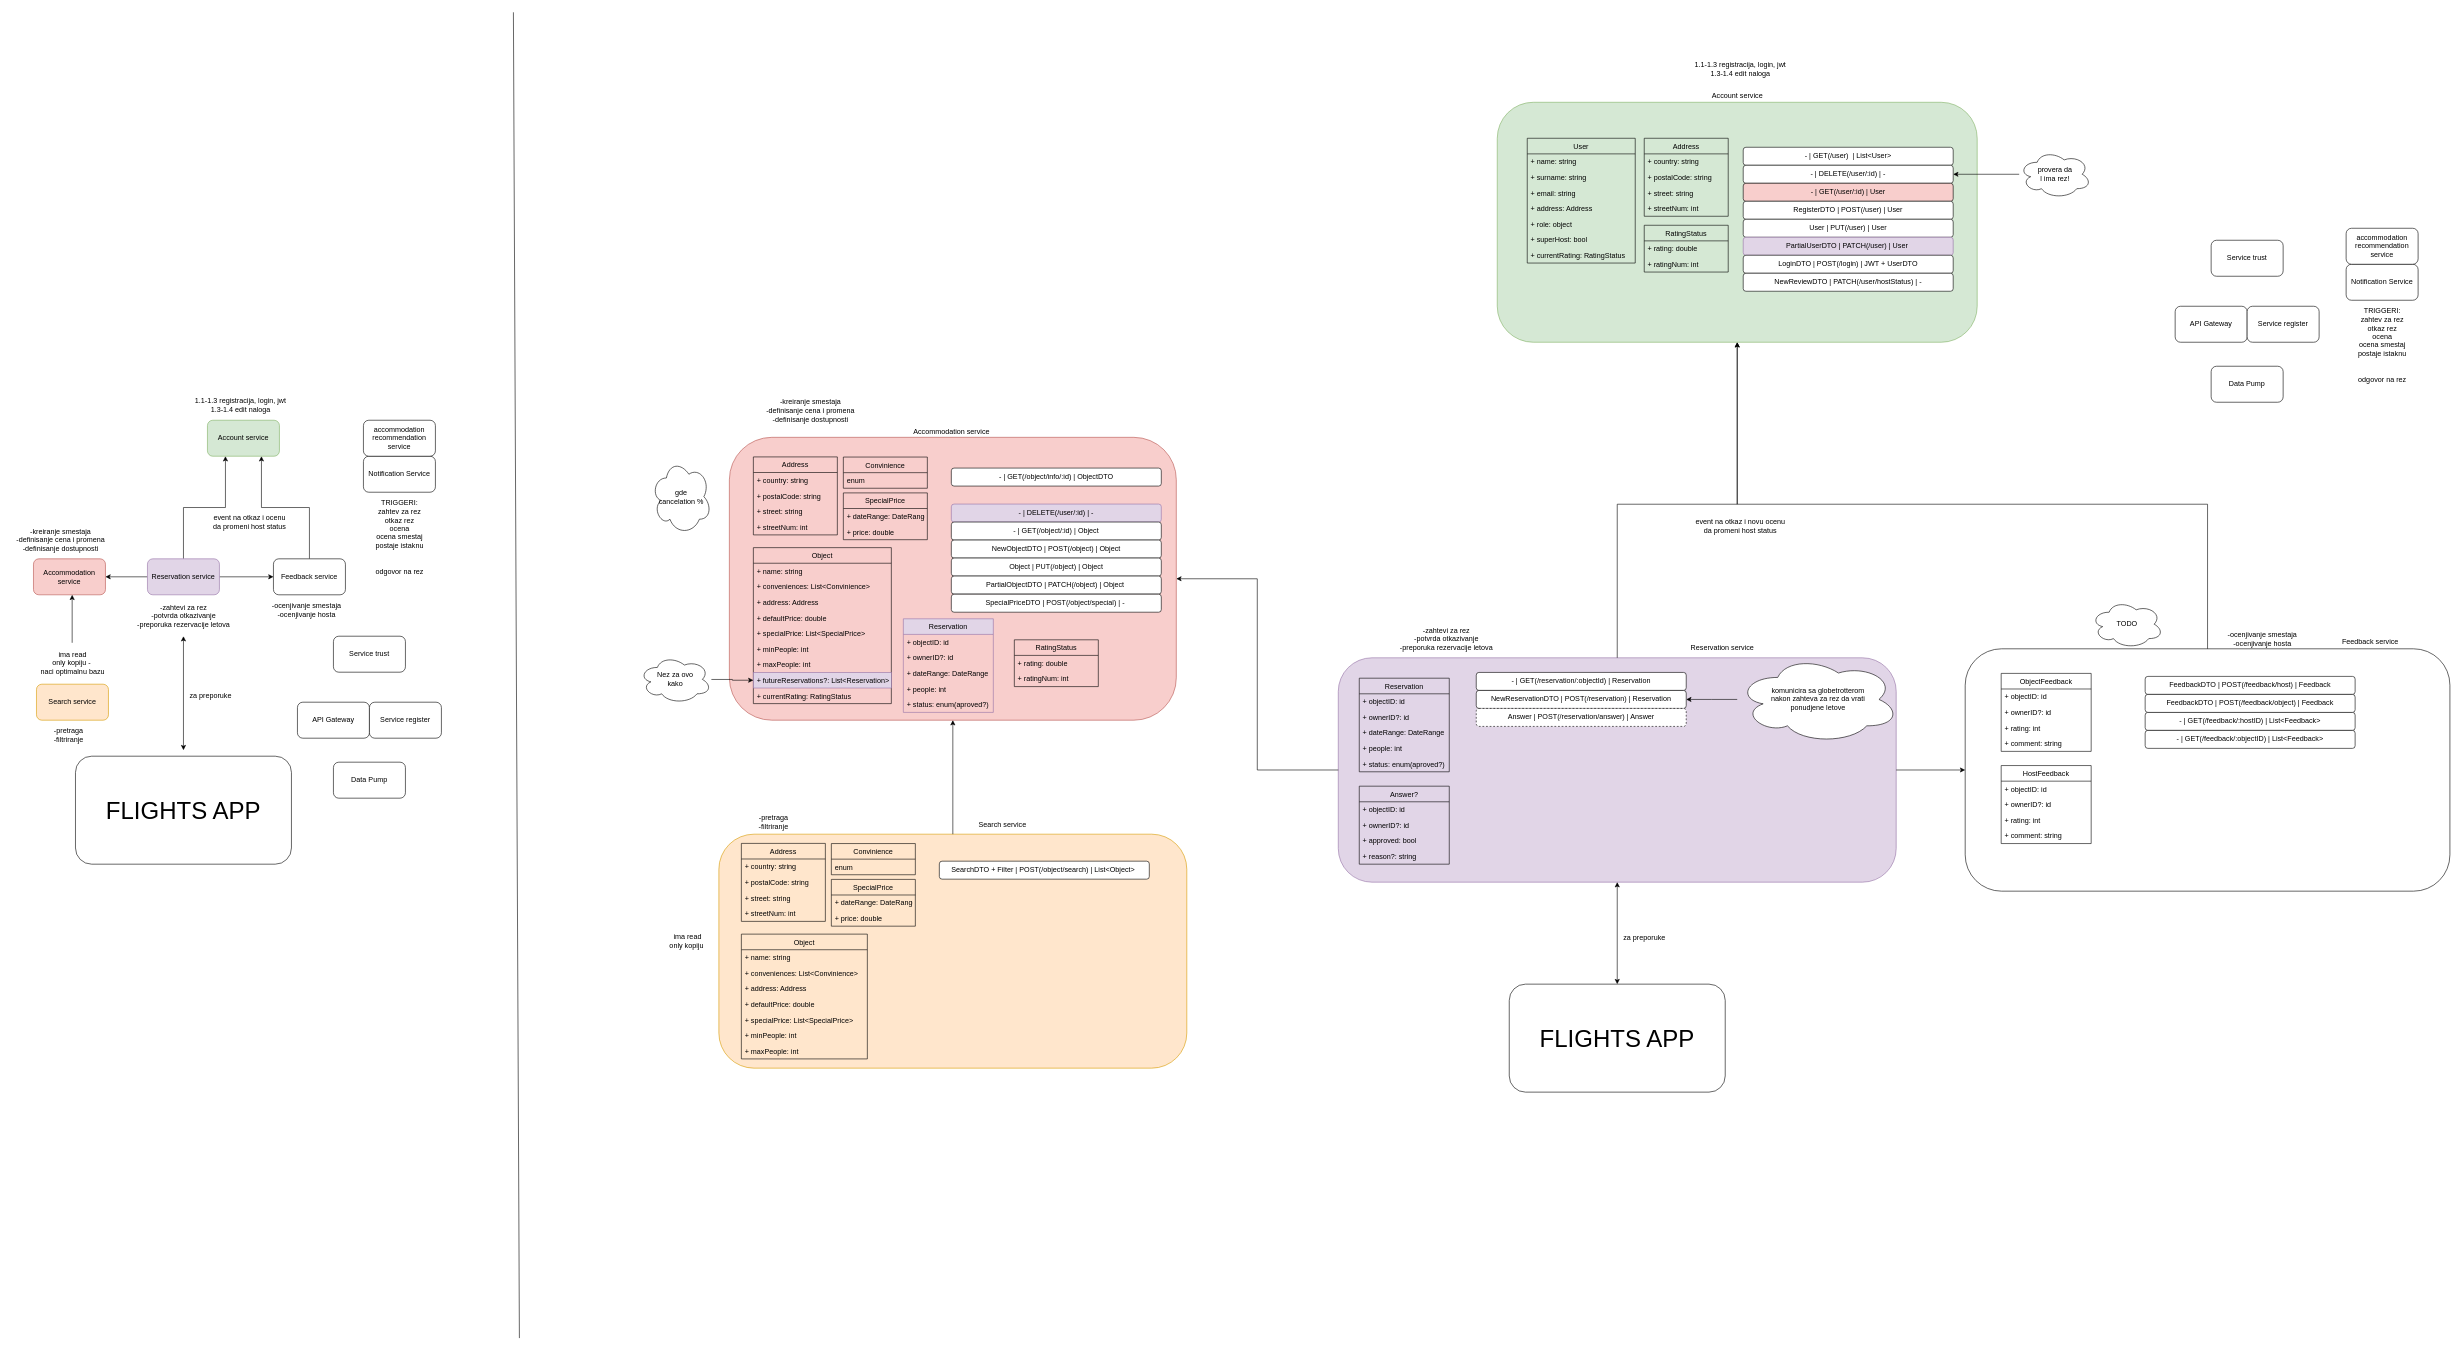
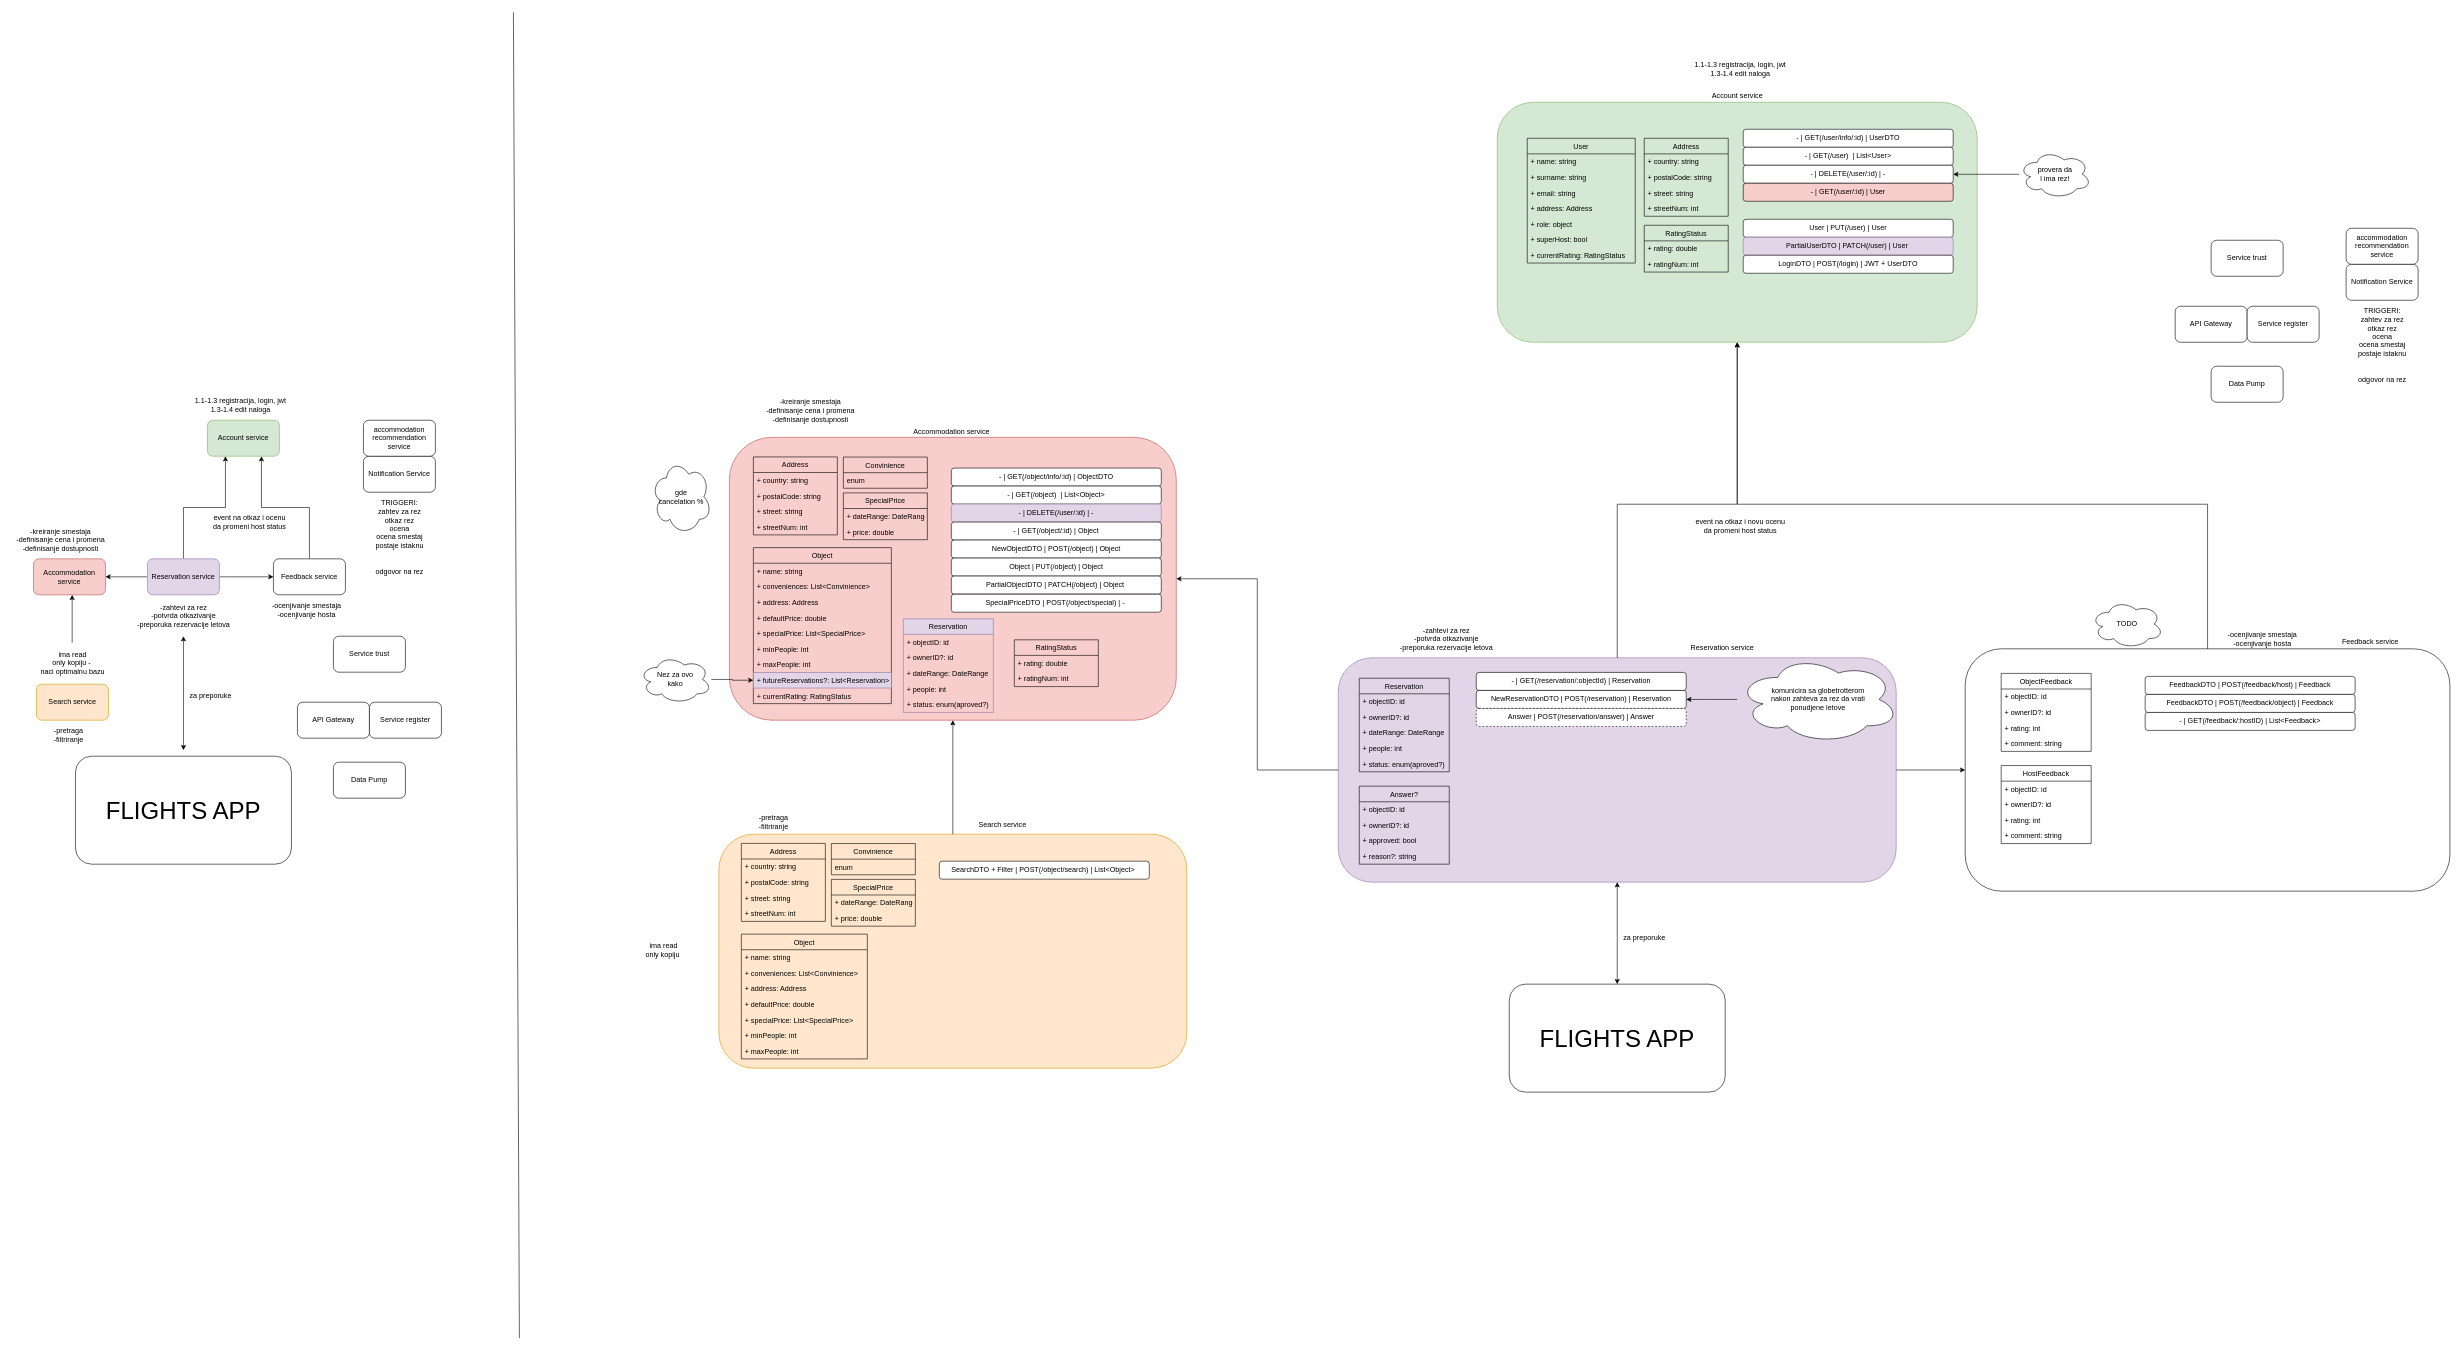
+ <mxCell id="75" value="&lt;span&gt;- | GET(/user/info/:id) | UserDTO&lt;/span&gt;" style="rounded=1;whiteSpace=wrap;html=1;" vertex="1" parent="1"><mxGeometry x="2905" y="215" width="350" height="30" as="geometry" /></mxCell>
- <mxCell id="79" value="&lt;span&gt;RegisterDTO |&amp;nbsp;&lt;/span&gt;POST(/user) &lt;span&gt;| User&lt;/span&gt;" style="rounded=1;whiteSpace=wrap;html=1;" vertex="1" parent="1"><mxGeometry x="2905" y="335" width="350" height="30" as="geometry" /></mxCell>
- <mxCell id="83" value="&lt;span&gt;NewReviewDTO |&amp;nbsp;&lt;/span&gt;PATCH(/user/hostStatus)&lt;span&gt;&amp;nbsp;| -&lt;/span&gt;" style="rounded=1;whiteSpace=wrap;html=1;" vertex="1" parent="1"><mxGeometry x="2905" y="455" width="350" height="30" as="geometry" /></mxCell>
+ <mxCell id="85" value="- | GET(/object)&amp;nbsp; | List&amp;lt;Object&amp;gt;" style="rounded=1;whiteSpace=wrap;html=1;" vertex="1" parent="1"><mxGeometry x="1585" y="809.75" width="350" height="30" as="geometry" /></mxCell>
- <mxCell id="178" value="&lt;span&gt;- | GET&lt;/span&gt;(/feedback/:objectID) &lt;span&gt;| List&amp;lt;Feedback&amp;gt;&lt;/span&gt;" style="rounded=1;whiteSpace=wrap;html=1;" vertex="1" parent="1"><mxGeometry x="3575" y="1217" width="350" height="30" as="geometry" /></mxCell>
- <mxCell id="48" value="ima read &lt;br&gt;only kopiju&amp;nbsp;" style="text;html=1;align=center;verticalAlign=middle;resizable=0;points=[];autosize=1;" vertex="1" parent="1"><mxGeometry x="1105" y="1553.37" width="80" height="30" as="geometry" /></mxCell>
+ <mxCell id="48" value="ima read &lt;br&gt;only kopiju&amp;nbsp;" style="text;html=1;align=center;verticalAlign=middle;resizable=0;points=[];autosize=1;" vertex="1" parent="1"><mxGeometry x="1065" y="1568.37" width="80" height="30" as="geometry" /></mxCell>
